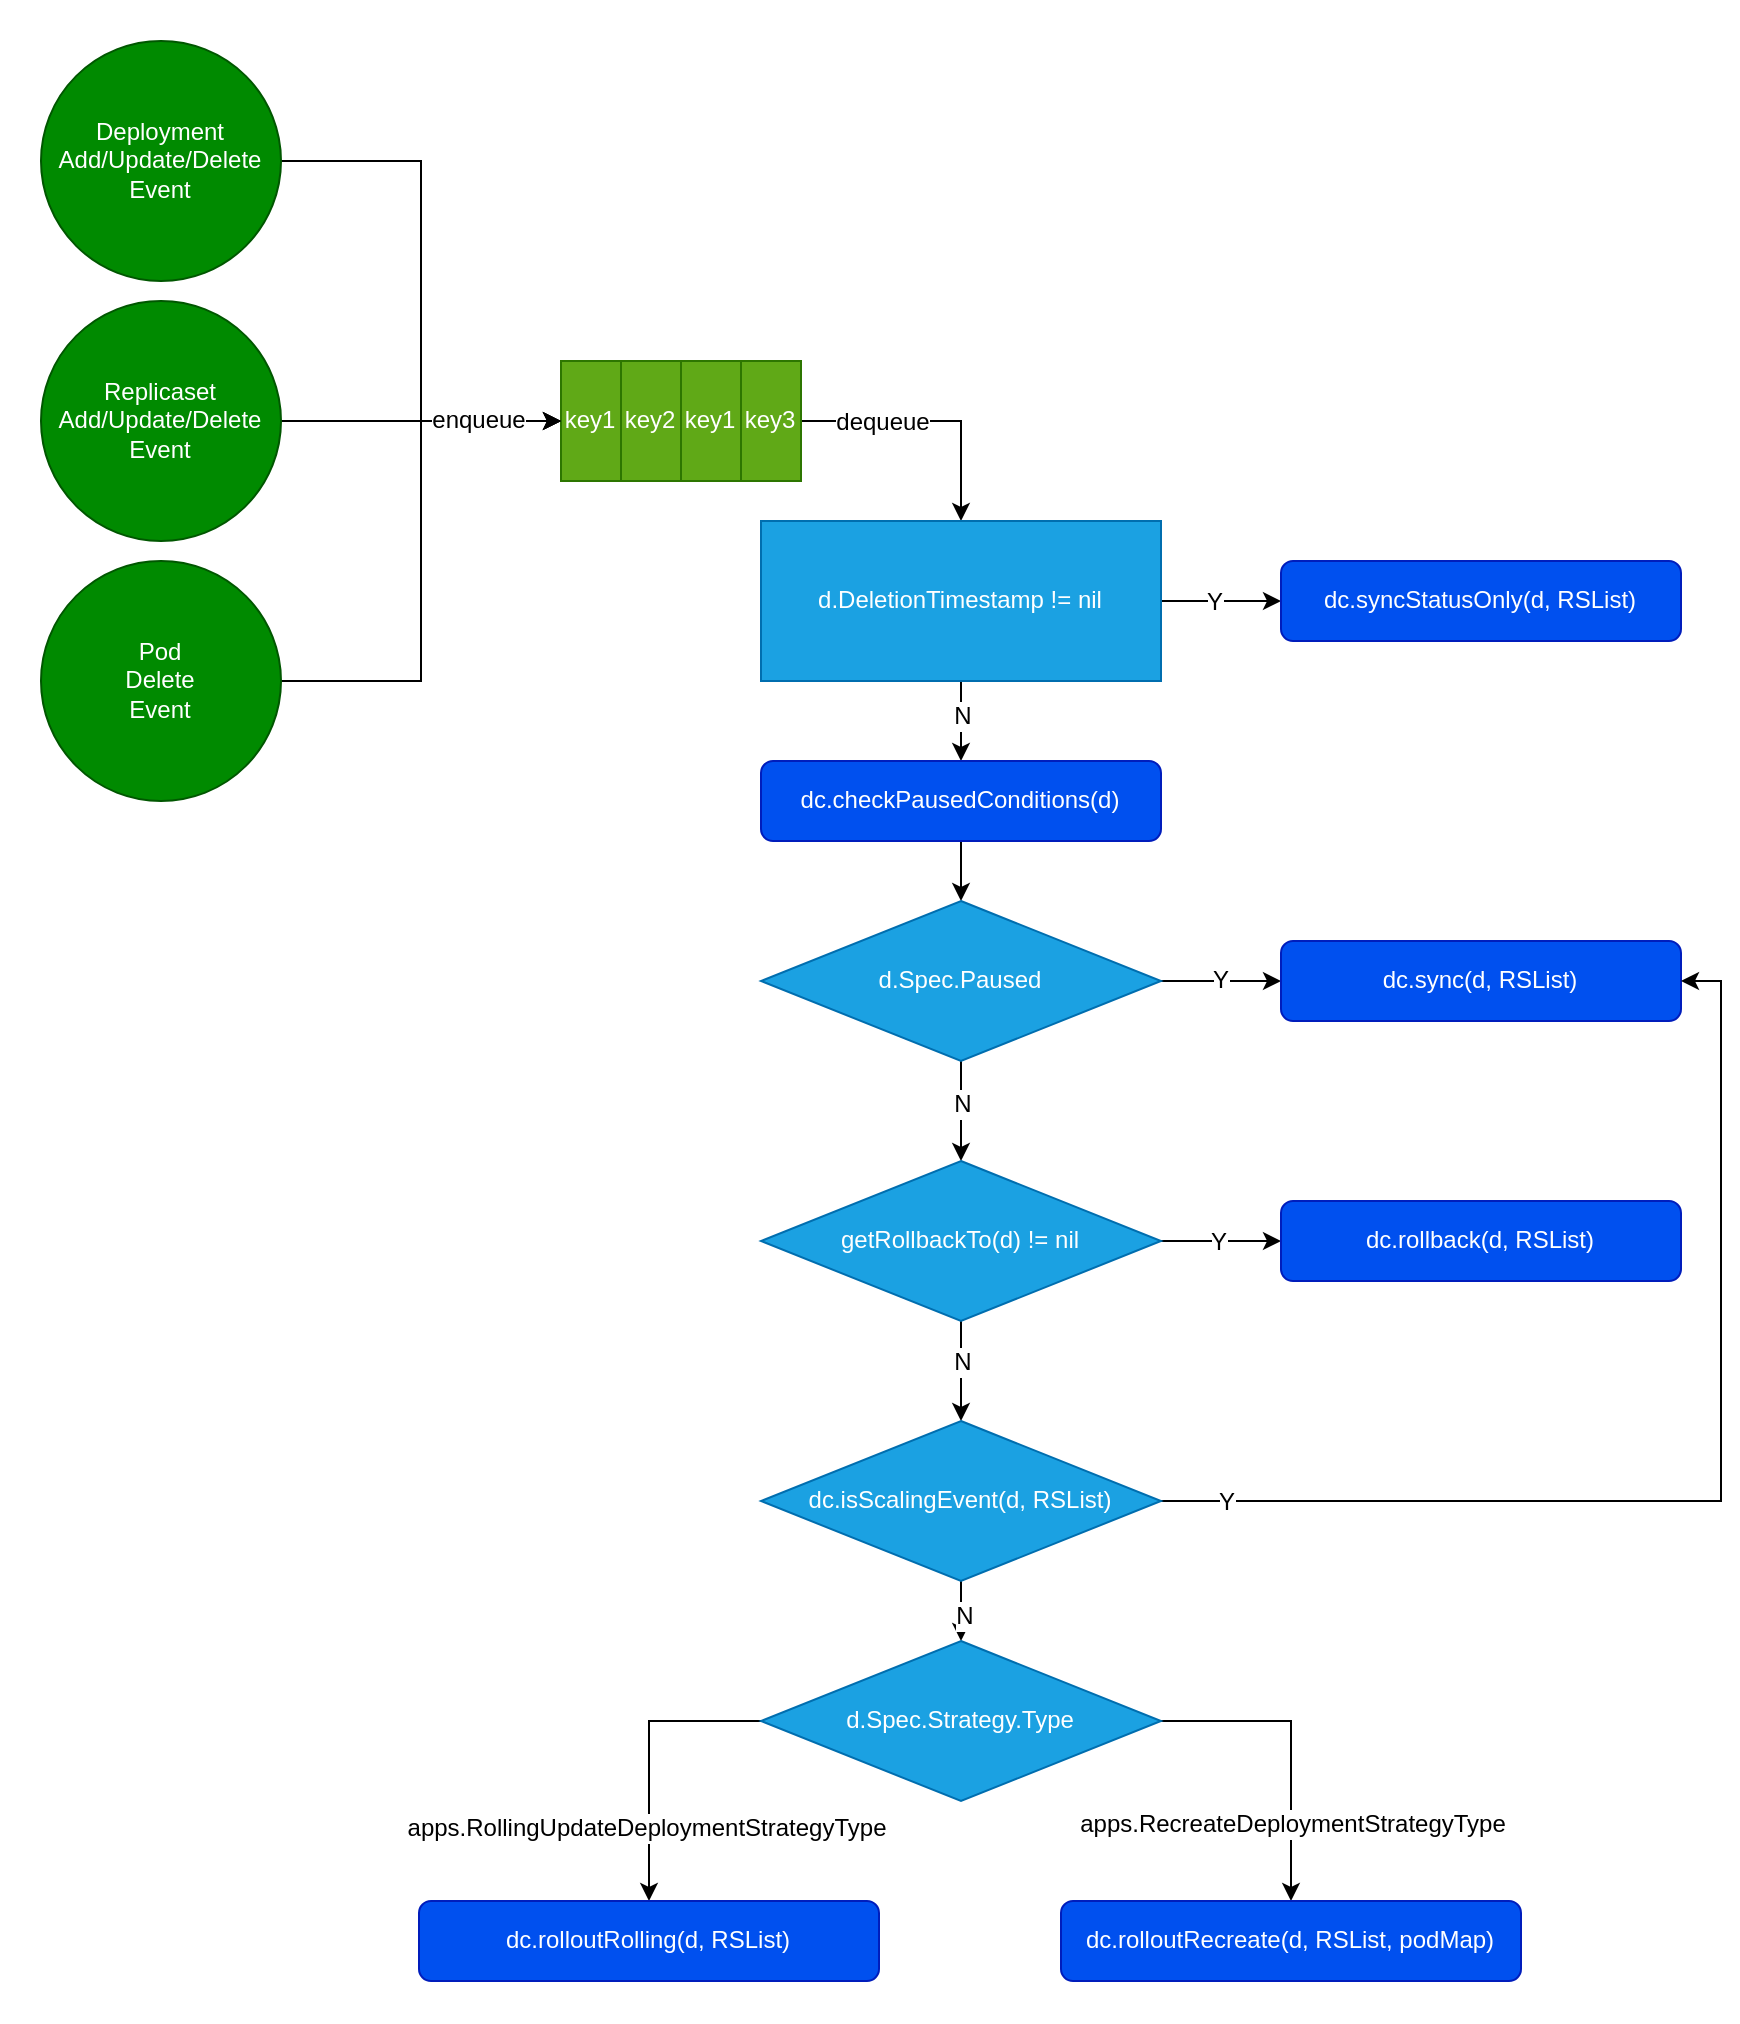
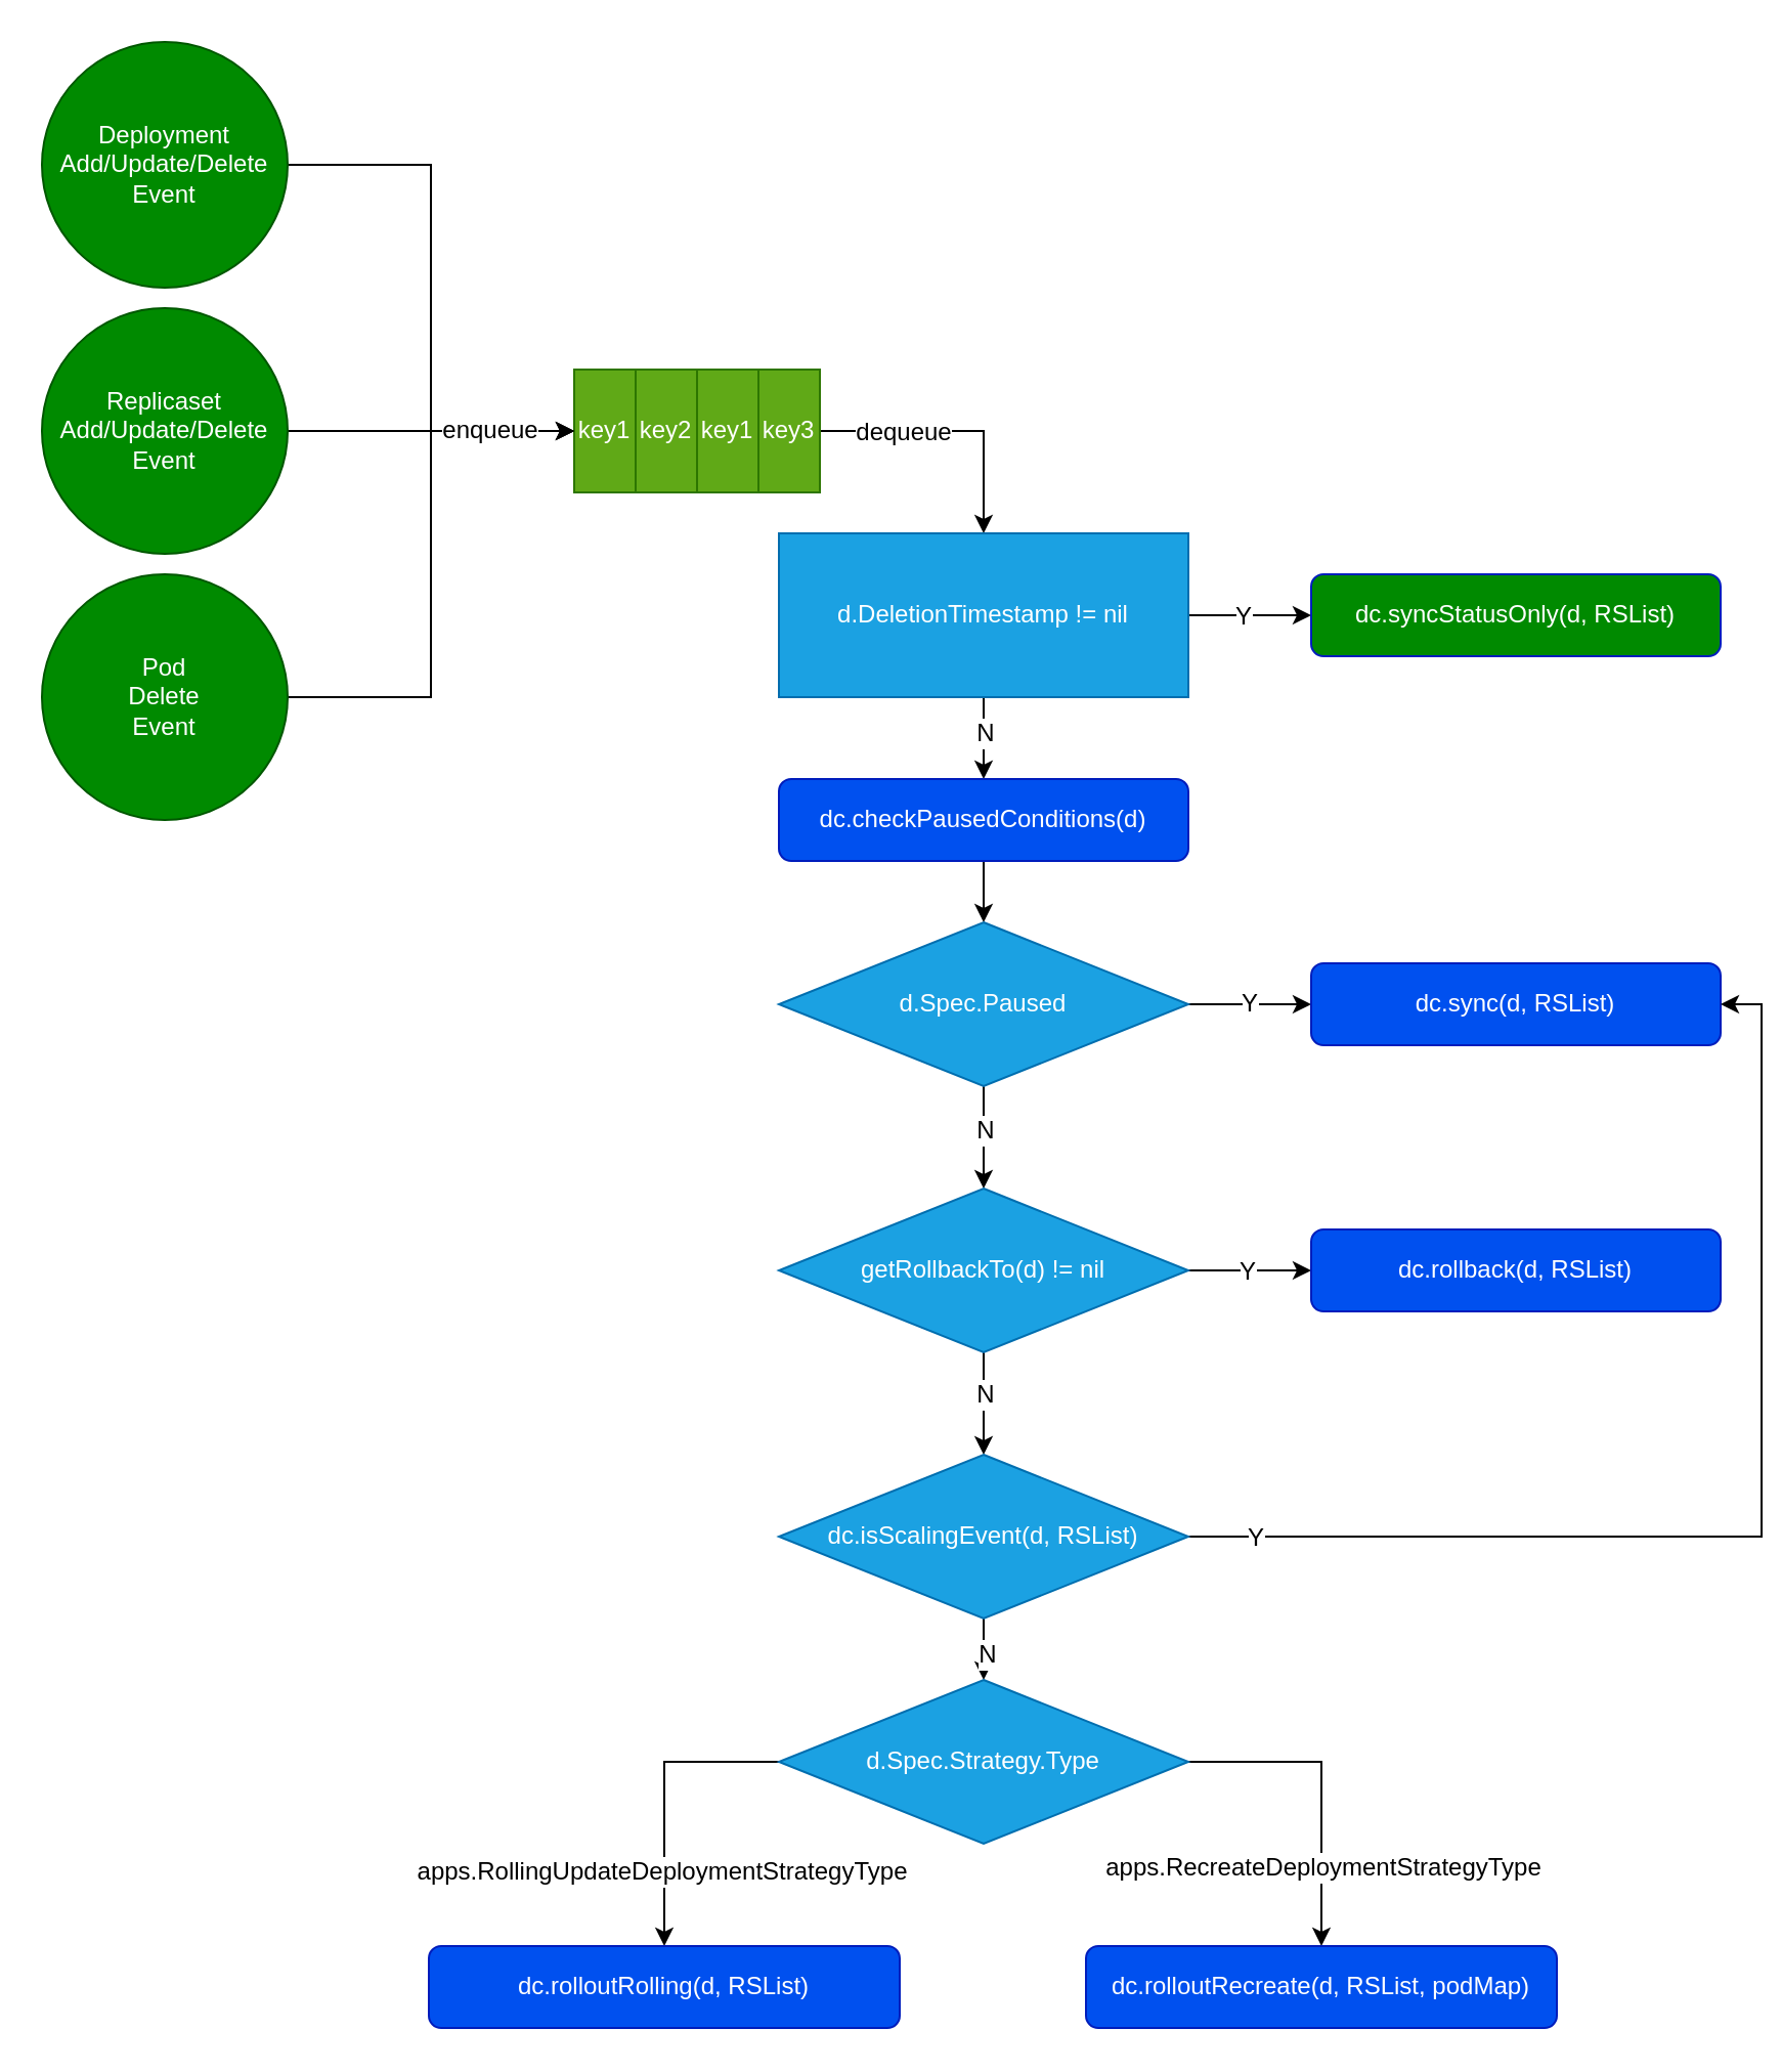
- <mxCell id="20" value="dc.syncStatusOnly(d, RSList)" style="rounded=1;whiteSpace=wrap;html=1;fontSize=12;fillColor=#0050ef;strokeColor=#001DBC;fontColor=#ffffff;" vertex="1" parent="1"><mxGeometry x="640" y="280" width="200" height="40" as="geometry" /></mxCell>
+ <mxCell id="20" value="dc.syncStatusOnly(d, RSList)" style="rounded=1;whiteSpace=wrap;html=1;fontSize=12;fillColor=#008a00;strokeColor=#001DBC;fontColor=#ffffff;" vertex="1" parent="1"><mxGeometry x="640" y="280" width="200" height="40" as="geometry" /></mxCell>
